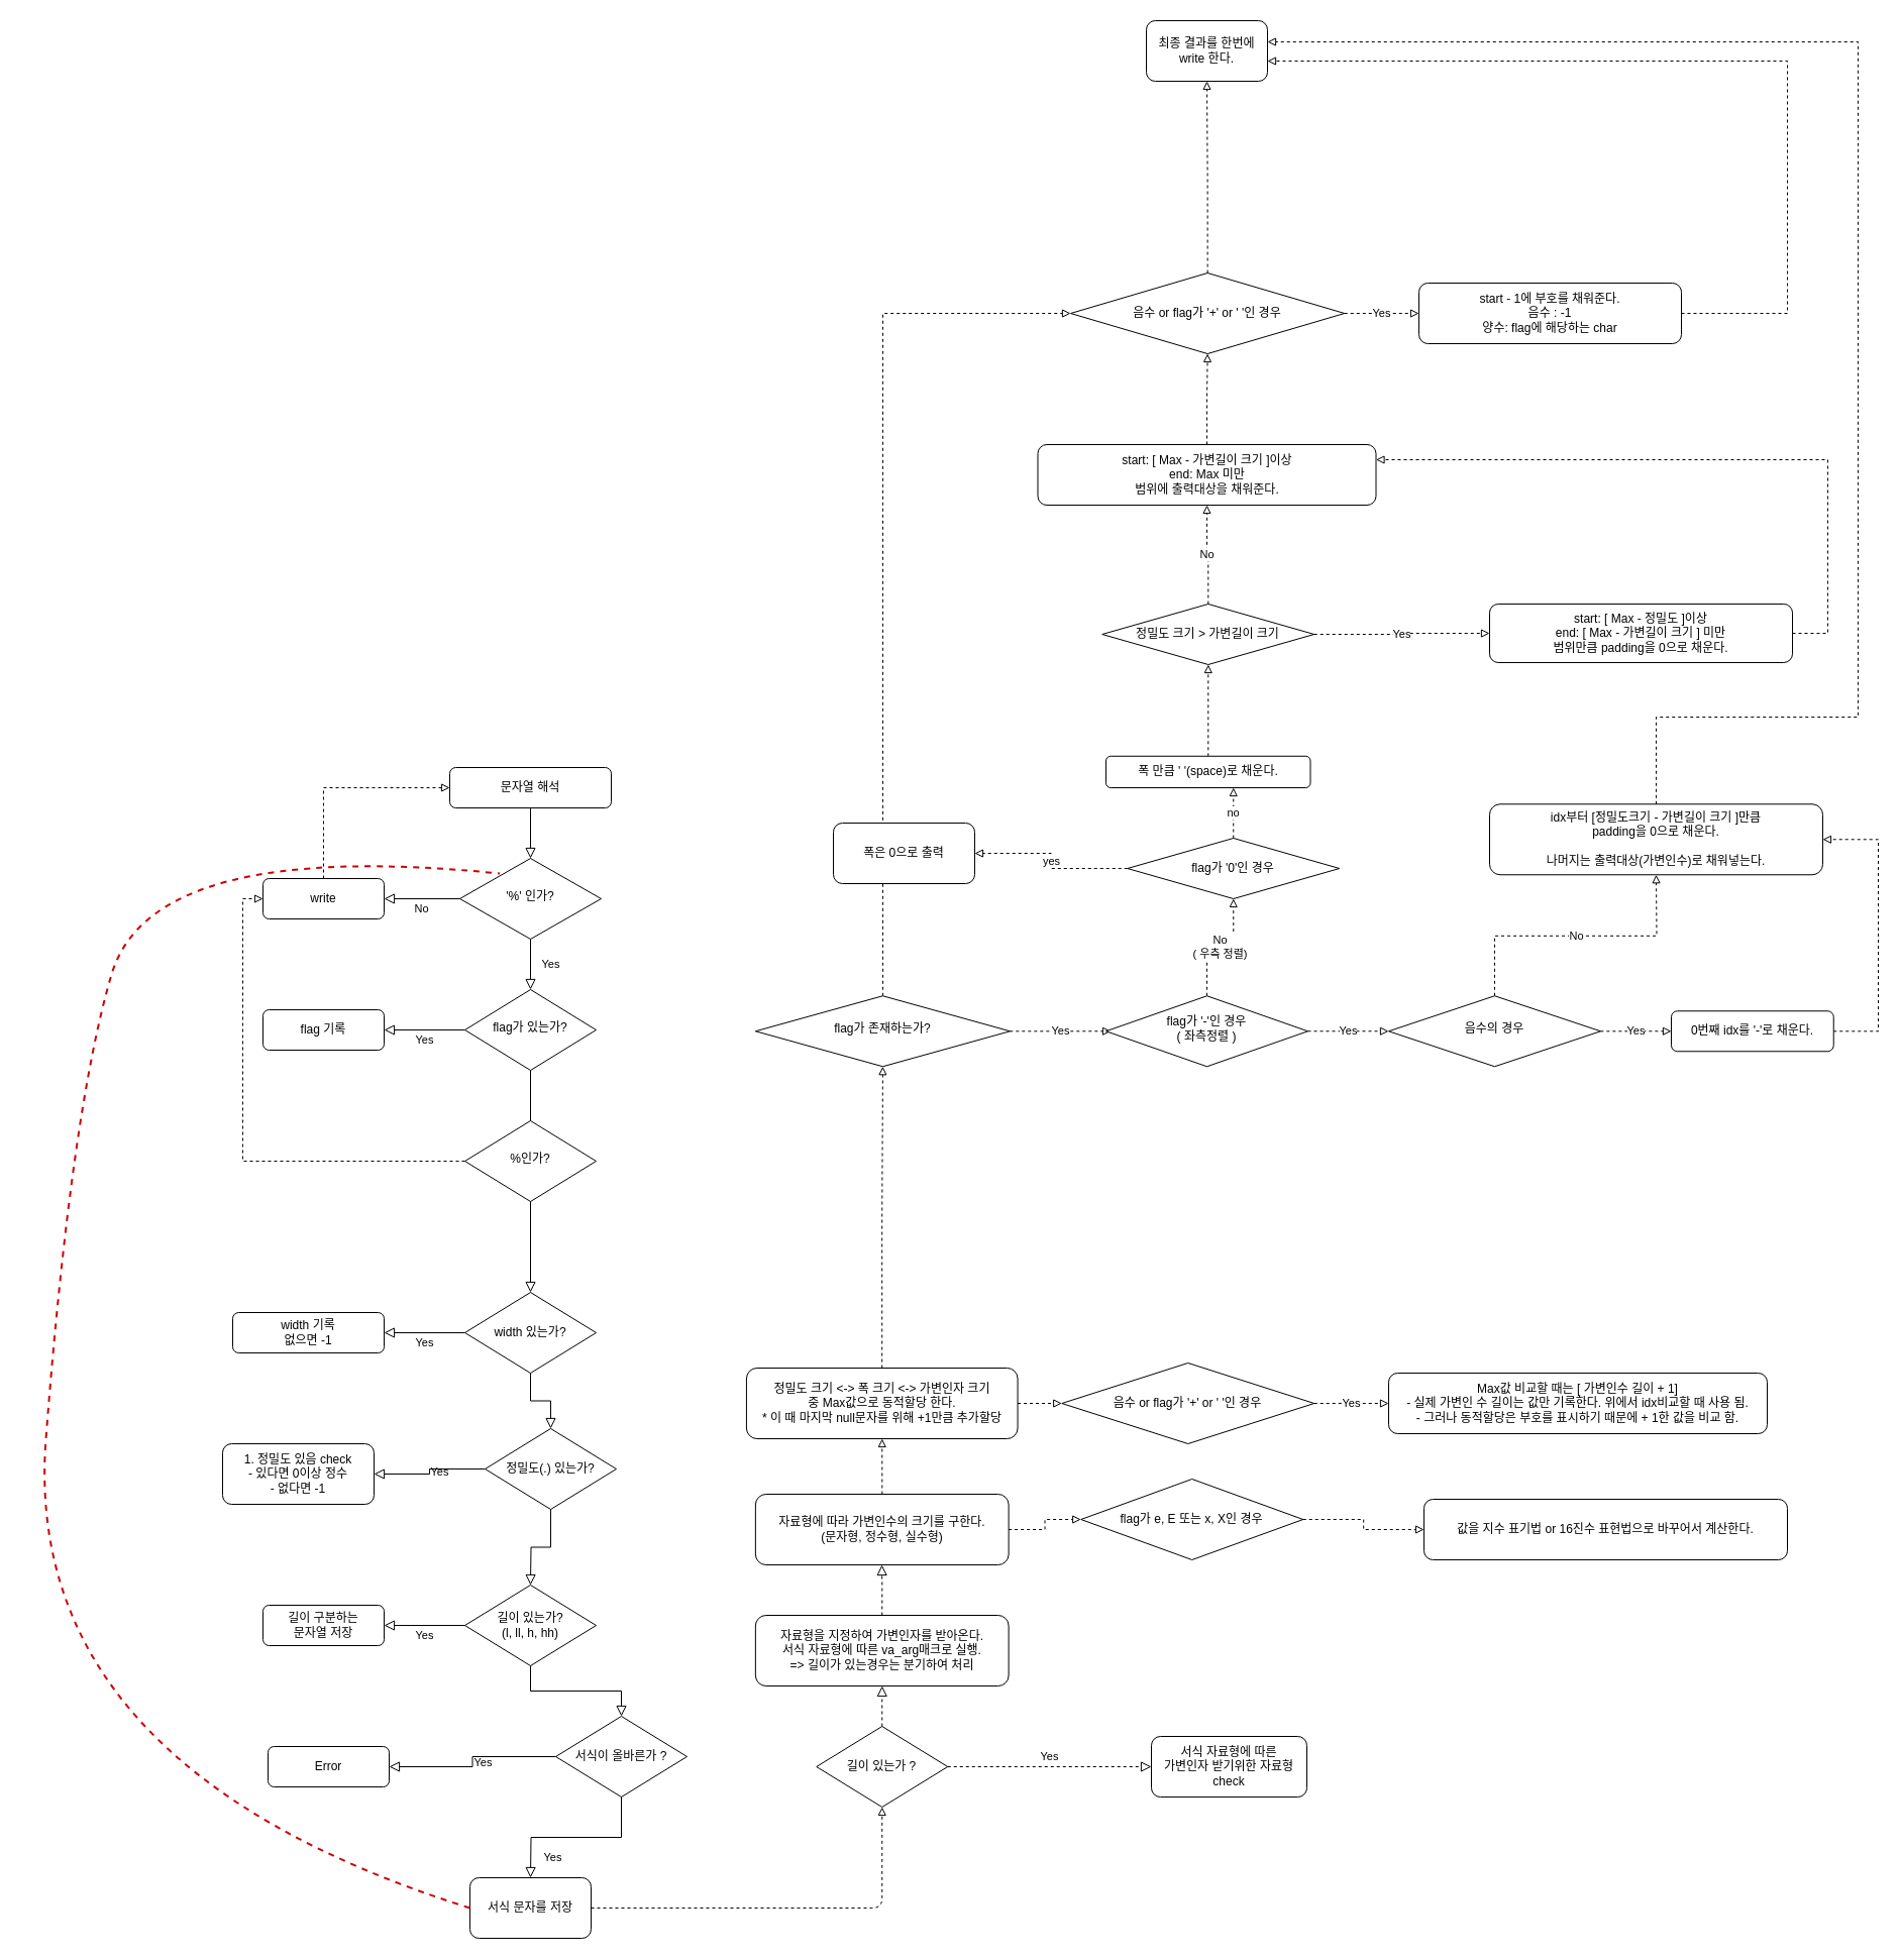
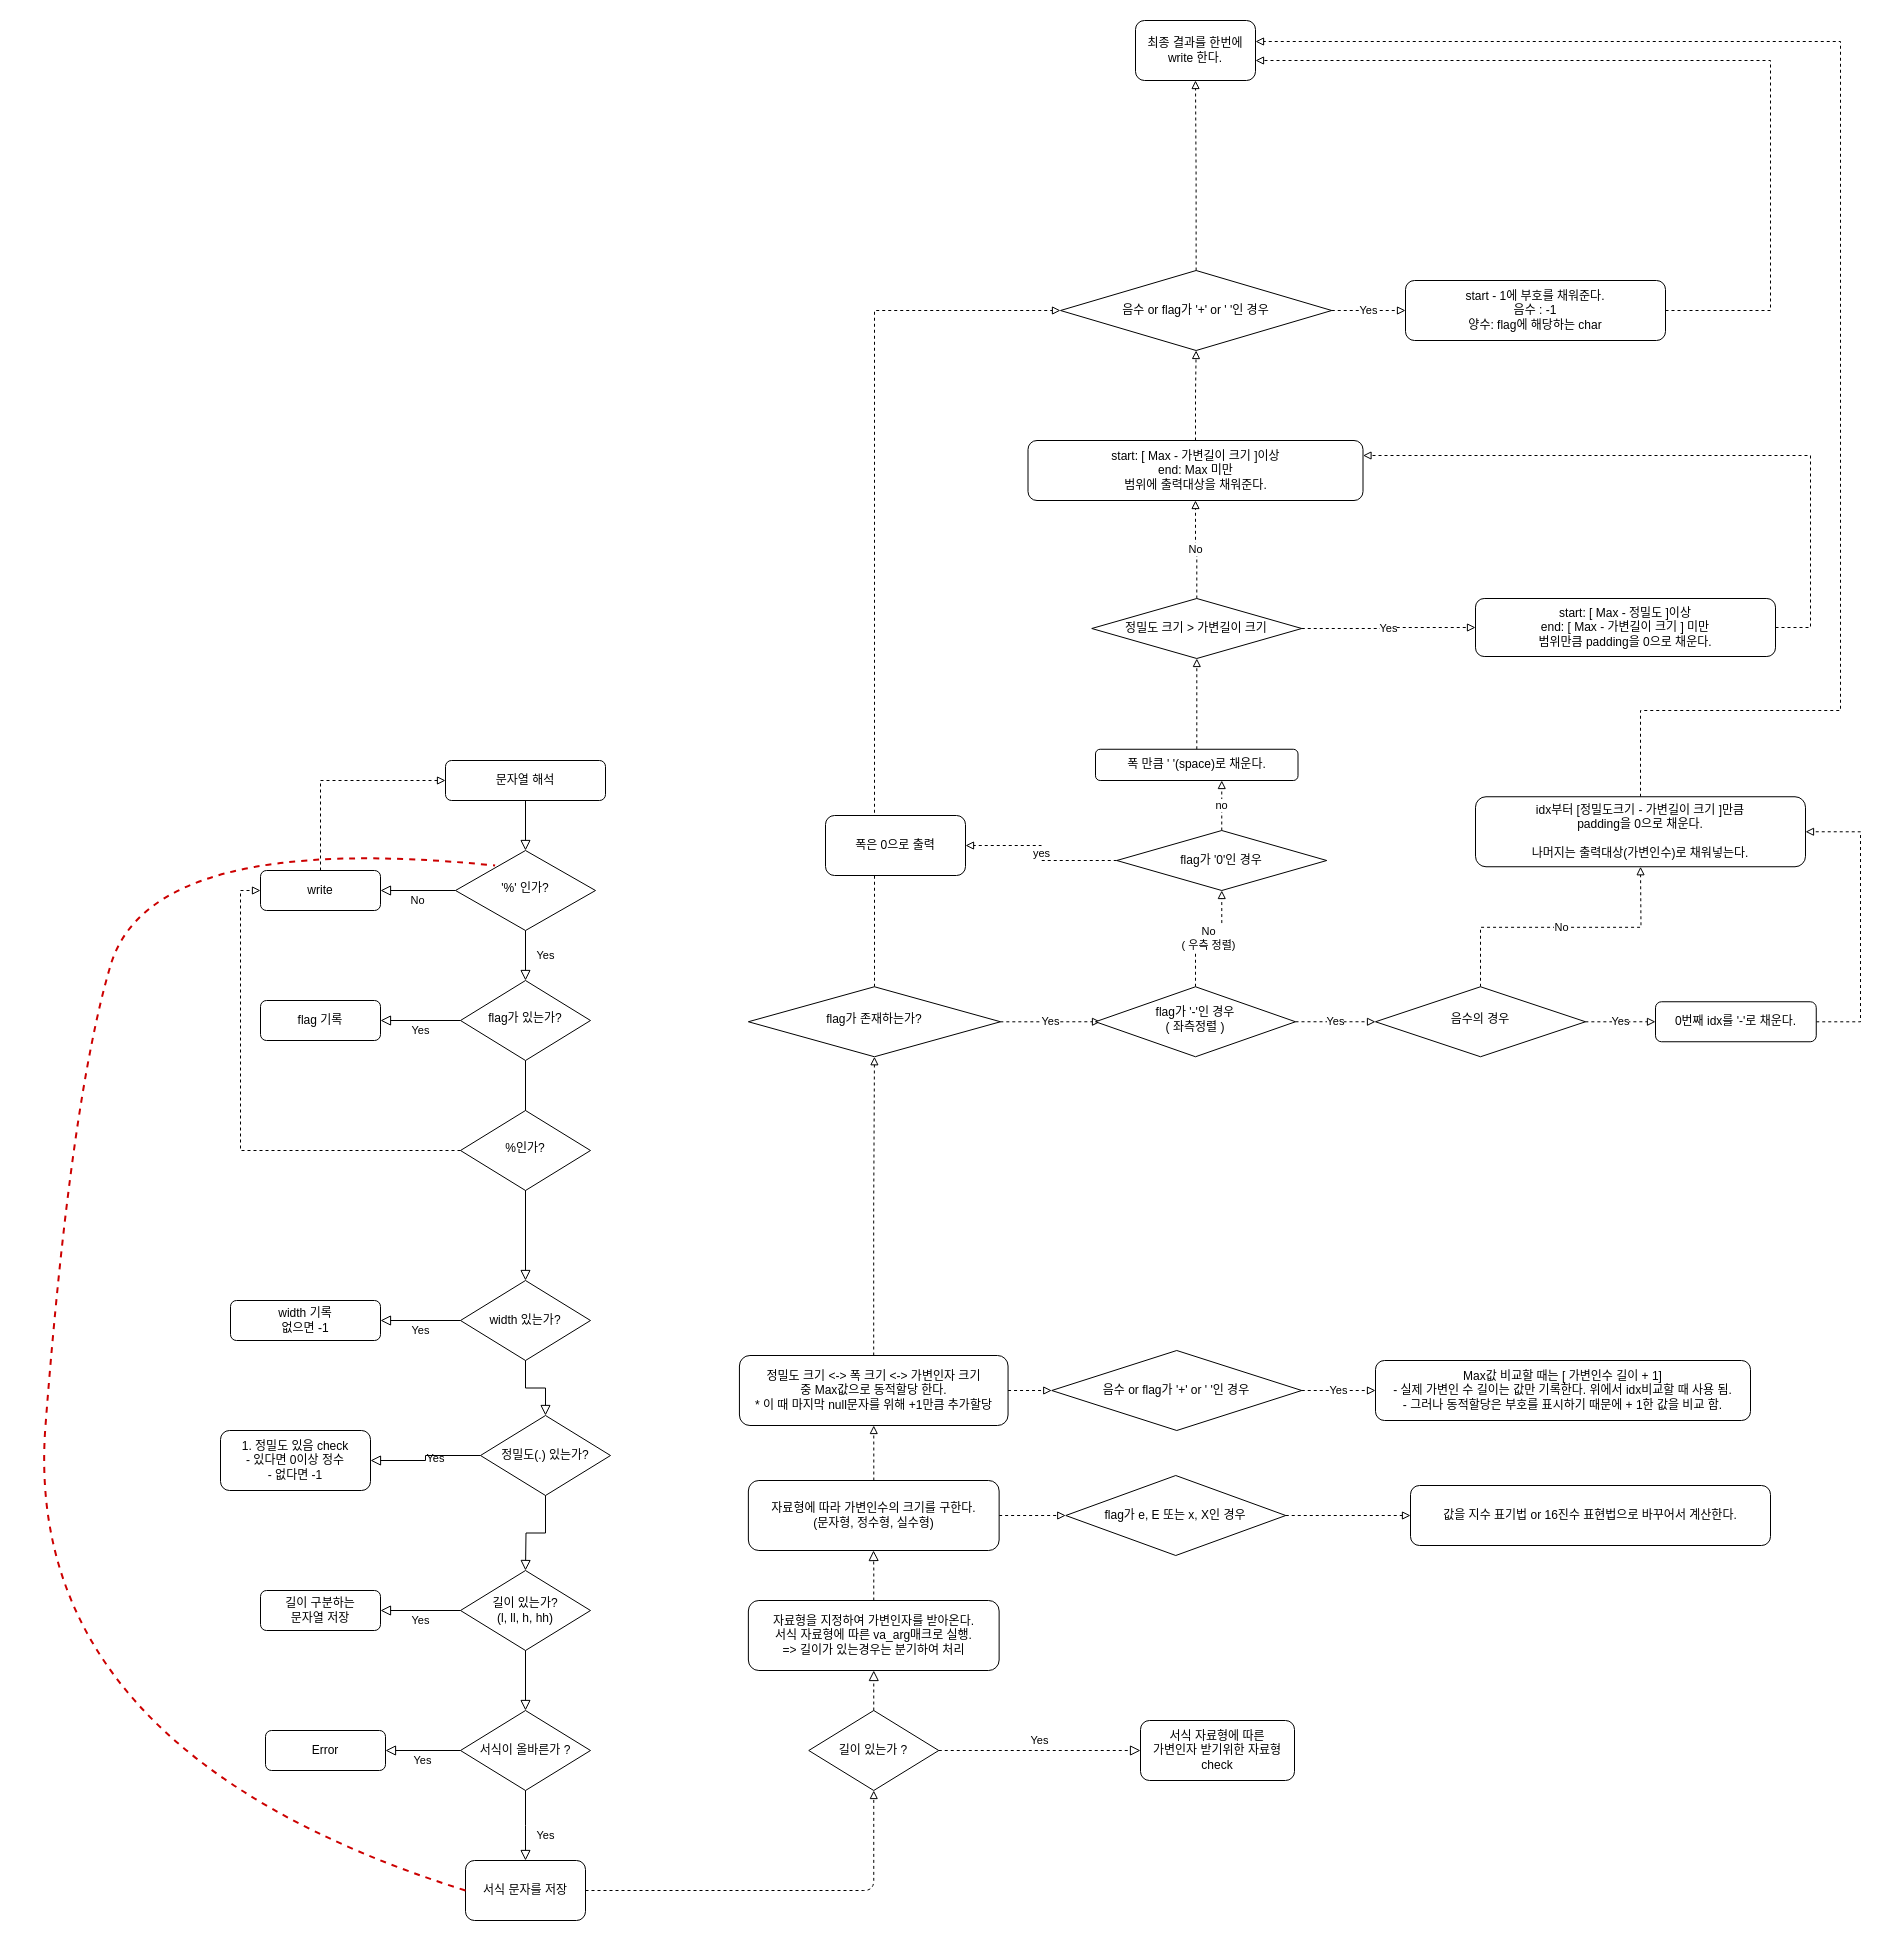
- <mxCell id="75" value="flag가 e, E 또는 x, X인 경우" style="rhombus;whiteSpace=wrap;html=1;" parent="1" vertex="1"><mxGeometry x="1070.25" y="1465" width="220" height="80" as="geometry" /></mxCell>
+ <mxCell id="75" value="flag가 e, E 또는 x, X인 경우" style="rhombus;whiteSpace=wrap;html=1;" parent="1" vertex="1"><mxGeometry x="1065.25" y="1475" width="220" height="80" as="geometry" /></mxCell>
- <mxCell id="21" value="서식이 올바른가 ?" style="rhombus;whiteSpace=wrap;html=1;" parent="1" vertex="1"><mxGeometry x="550" y="1700" width="130" height="80" as="geometry" /></mxCell>
+ <mxCell id="21" value="서식이 올바른가 ?" style="rhombus;whiteSpace=wrap;html=1;" parent="1" vertex="1"><mxGeometry x="460" y="1710" width="130" height="80" as="geometry" /></mxCell>
